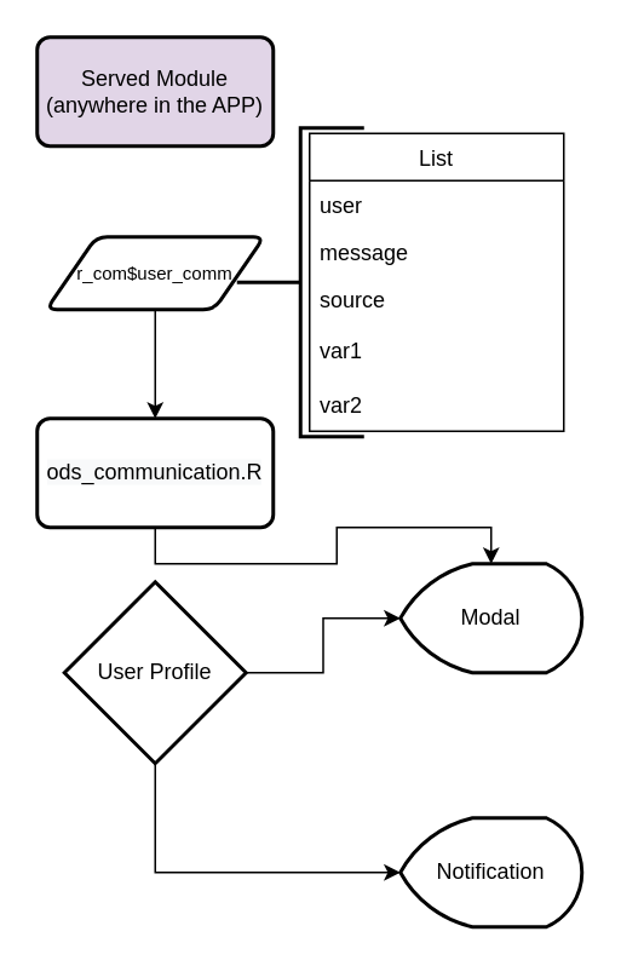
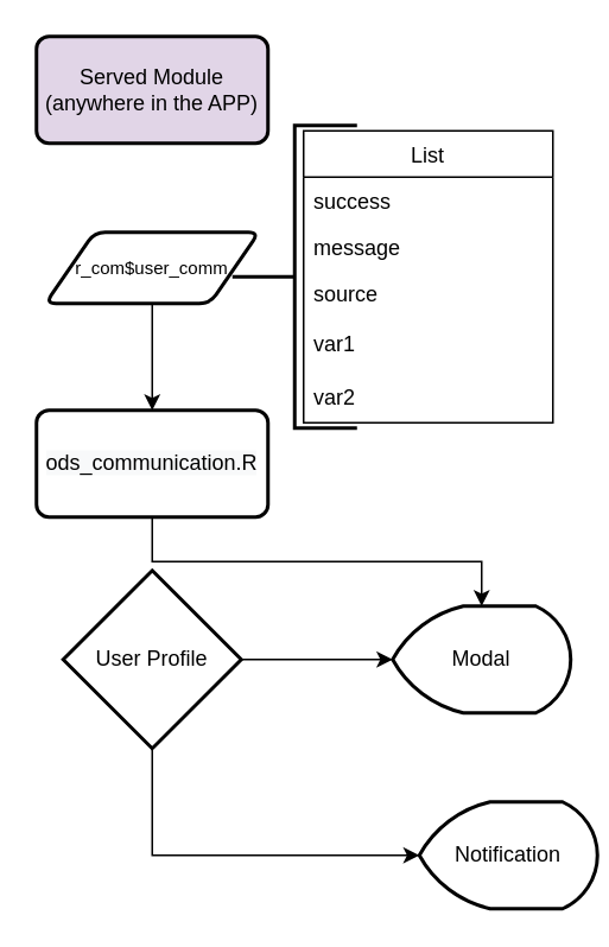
- <mxCell id="14" value="user" style="text;strokeColor=none;fillColor=none;align=left;verticalAlign=top;spacingLeft=4;spacingRight=4;overflow=hidden;rotatable=0;points=[[0,0.5],[1,0.5]];portConstraint=eastwest;" vertex="1" parent="13"><mxGeometry y="26" width="140" height="26" as="geometry" /></mxCell>
+ <mxCell id="14" value="success" style="text;strokeColor=none;fillColor=none;align=left;verticalAlign=top;spacingLeft=4;spacingRight=4;overflow=hidden;rotatable=0;points=[[0,0.5],[1,0.5]];portConstraint=eastwest;" vertex="1" parent="13"><mxGeometry y="26" width="140" height="26" as="geometry" /></mxCell>
- <mxCell id="8" value="Modal" style="strokeWidth=2;html=1;shape=mxgraph.flowchart.display;whiteSpace=wrap;" vertex="1" parent="1"><mxGeometry x="220" y="310" width="100" height="60" as="geometry" /></mxCell>
+ <mxCell id="8" value="Modal" style="strokeWidth=2;html=1;shape=mxgraph.flowchart.display;whiteSpace=wrap;" vertex="1" parent="1"><mxGeometry x="220" y="340" width="100" height="60" as="geometry" /></mxCell>
- <mxCell id="11" value="Notification" style="strokeWidth=2;html=1;shape=mxgraph.flowchart.display;whiteSpace=wrap;" vertex="1" parent="1"><mxGeometry x="220" y="450" width="100" height="60" as="geometry" /></mxCell>
+ <mxCell id="11" value="Notification" style="strokeWidth=2;html=1;shape=mxgraph.flowchart.display;whiteSpace=wrap;" vertex="1" parent="1"><mxGeometry x="235" y="450" width="100" height="60" as="geometry" /></mxCell>
